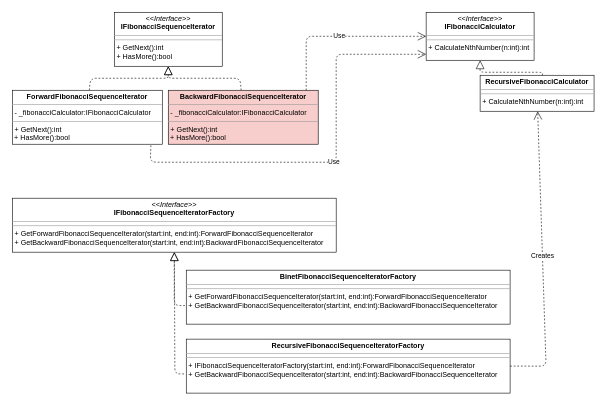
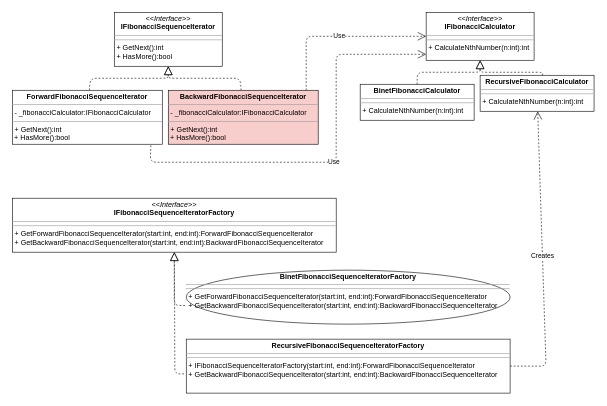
+ <mxCell id="5" value="" style="endArrow=block;dashed=1;endFill=0;endSize=12;html=1;" edge="1" parent="1" source="3" target="2"><mxGeometry width="160" relative="1" as="geometry"><mxPoint x="800" y="120" as="sourcePoint" /><mxPoint x="590" y="330" as="targetPoint" /><Array as="points"><mxPoint x="695" y="120" /><mxPoint x="800" y="120" /></Array></mxGeometry></mxCell>
+ <mxCell id="3" value="&lt;p style=&quot;margin: 0px ; margin-top: 4px ; text-align: center&quot;&gt;&lt;b&gt;BinetFibonacciCalculator&lt;/b&gt;&lt;/p&gt;&lt;hr size=&quot;1&quot;&gt;&lt;hr size=&quot;1&quot;&gt;&lt;p style=&quot;margin: 0px ; margin-left: 4px&quot;&gt;+ CalculateNthNumber(n:int):int&lt;/p&gt;" style="verticalAlign=top;align=left;overflow=fill;fontSize=12;fontFamily=Helvetica;html=1;" vertex="1" parent="1"><mxGeometry x="600" y="140" width="190" height="60" as="geometry" /></mxCell>
- <mxCell id="15" value="&lt;p style=&quot;margin: 0px ; margin-top: 4px ; text-align: center&quot;&gt;&lt;b&gt;BinetFibonacciSequenceIteratorFactory&lt;/b&gt;&lt;/p&gt;&lt;hr size=&quot;1&quot;&gt;&lt;hr size=&quot;1&quot;&gt;&lt;p style=&quot;margin: 0px ; margin-left: 4px&quot;&gt;+ GetForwardFibonacciSequenceIterator(start:int, end:int):ForwardFibonacciSequenceIterator&lt;/p&gt;&lt;p style=&quot;margin: 0px ; margin-left: 4px&quot;&gt;+ GetBackwardFibonacciSequenceIterator(start:int, end:int):BackwardFibonacciSequenceIterator&lt;/p&gt;" style="verticalAlign=top;align=left;overflow=fill;fontSize=12;fontFamily=Helvetica;html=1;" vertex="1" parent="1"><mxGeometry x="310" y="450" width="540" height="90" as="geometry" /></mxCell>
+ <mxCell id="15" value="&lt;p style=&quot;margin: 0px ; margin-top: 4px ; text-align: center&quot;&gt;&lt;b&gt;BinetFibonacciSequenceIteratorFactory&lt;/b&gt;&lt;/p&gt;&lt;hr size=&quot;1&quot;&gt;&lt;hr size=&quot;1&quot;&gt;&lt;p style=&quot;margin: 0px ; margin-left: 4px&quot;&gt;+ GetForwardFibonacciSequenceIterator(start:int, end:int):ForwardFibonacciSequenceIterator&lt;/p&gt;&lt;p style=&quot;margin: 0px ; margin-left: 4px&quot;&gt;+ GetBackwardFibonacciSequenceIterator(start:int, end:int):BackwardFibonacciSequenceIterator&lt;/p&gt;" style="ellipse;verticalAlign=top;align=left;overflow=fill;fontSize=12;fontFamily=Helvetica;html=1;" vertex="1" parent="1"><mxGeometry x="310" y="450" width="540" height="90" as="geometry" /></mxCell>
